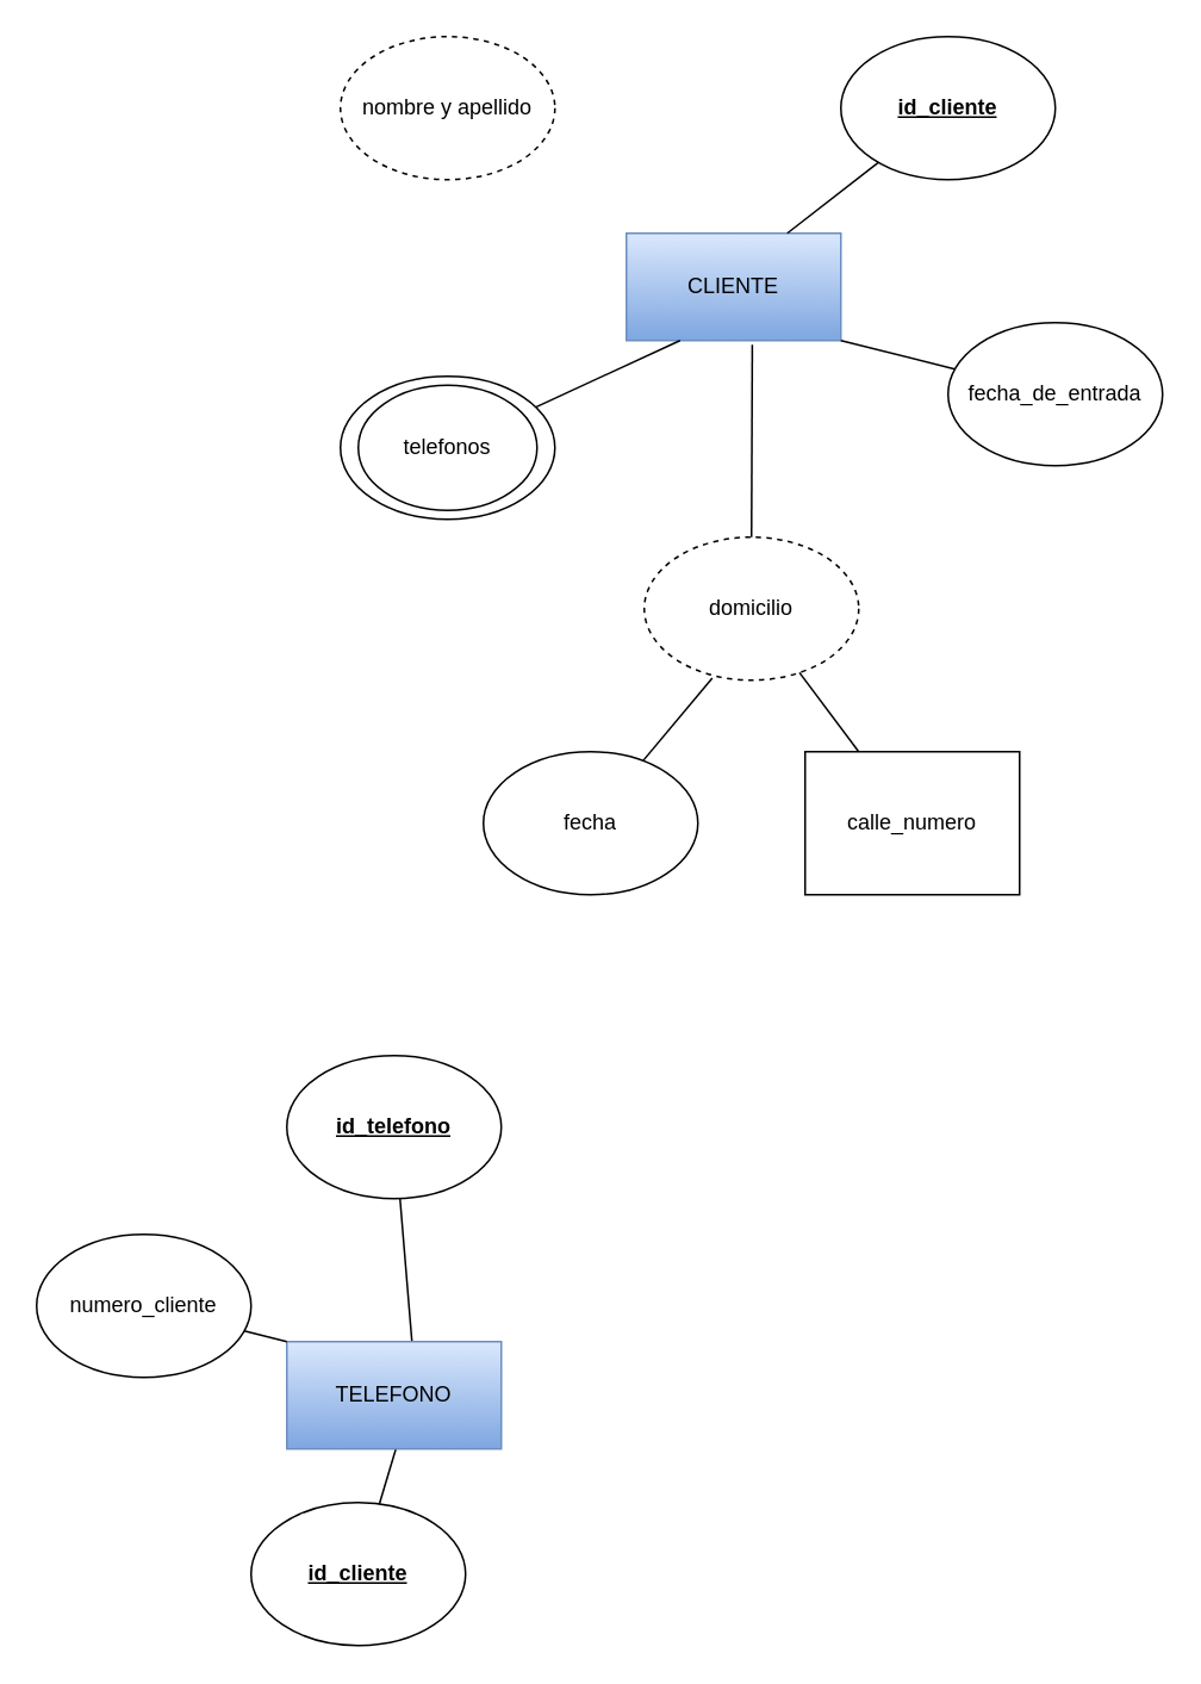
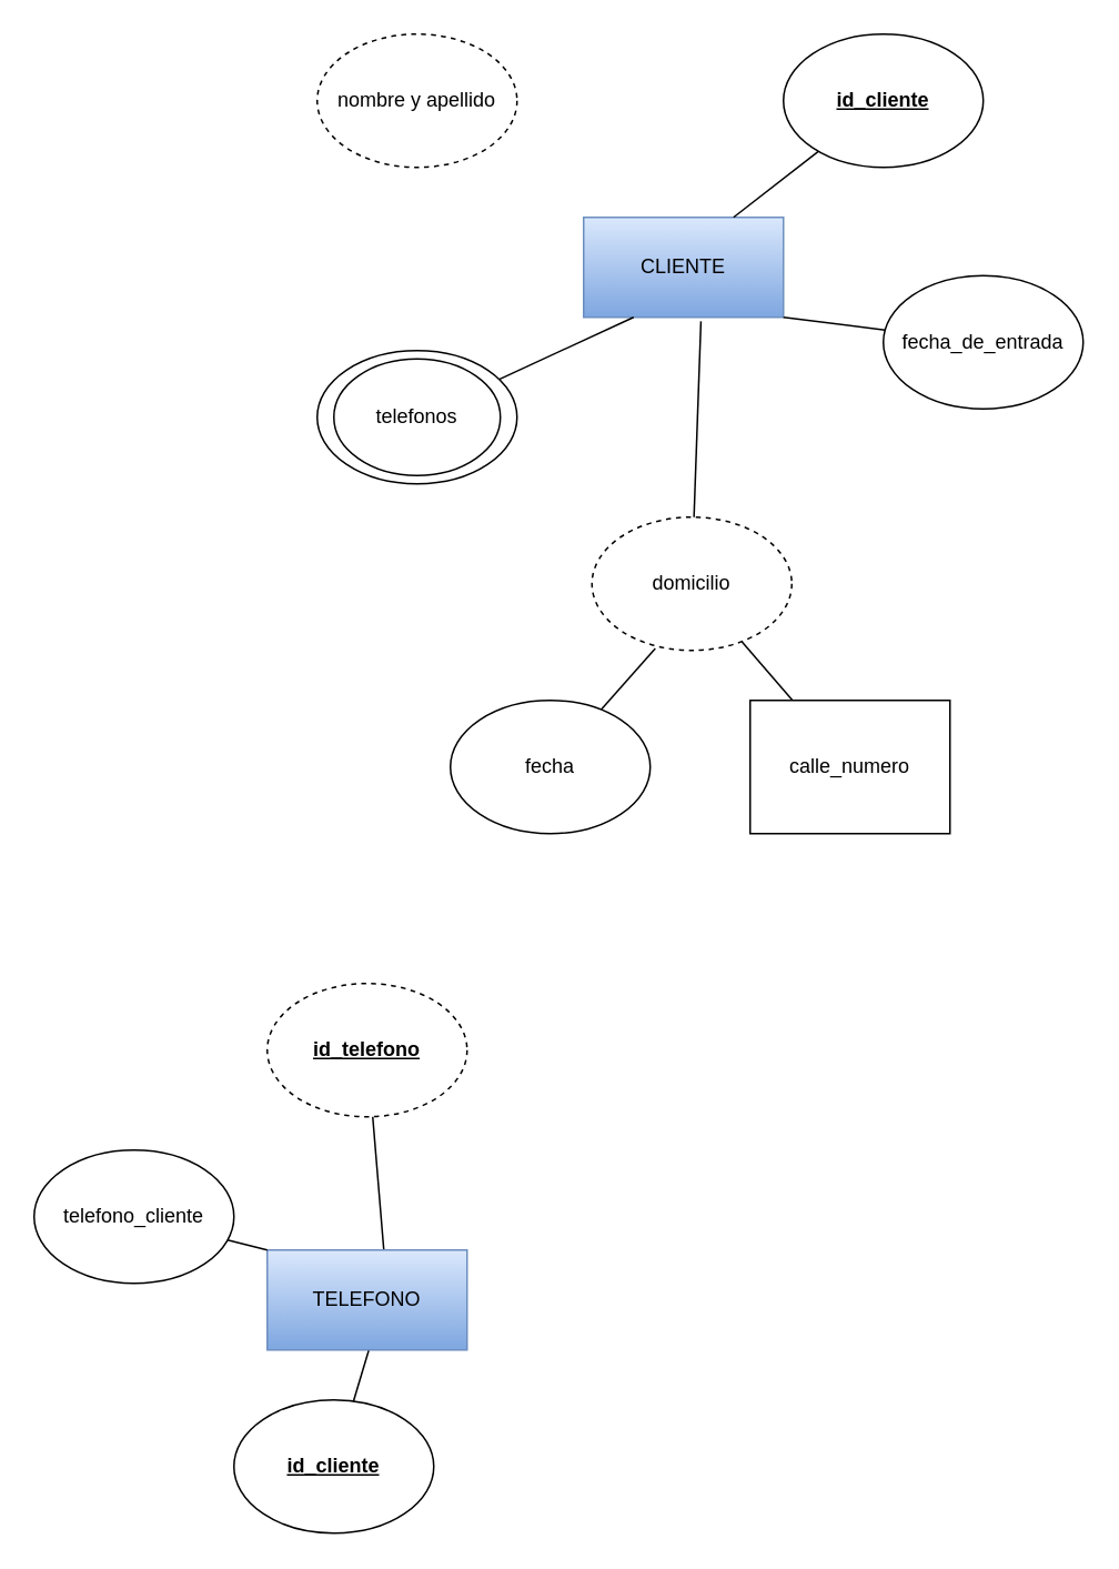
- <mxCell id="7" value="fecha_de_entrada" style="ellipse;whiteSpace=wrap;html=1;" parent="1" vertex="1"><mxGeometry x="530" y="180" width="120" height="80" as="geometry" /></mxCell>
+ <mxCell id="7" value="fecha_de_entrada" style="ellipse;whiteSpace=wrap;html=1;" parent="1" vertex="1"><mxGeometry x="530" y="165" width="120" height="80" as="geometry" /></mxCell>
- <mxCell id="12" value="domicilio" style="ellipse;whiteSpace=wrap;html=1;dashed=1;" parent="1" vertex="1"><mxGeometry x="360" y="300" width="120" height="80" as="geometry" /></mxCell>
+ <mxCell id="12" value="domicilio" style="ellipse;whiteSpace=wrap;html=1;dashed=1;" parent="1" vertex="1"><mxGeometry x="355" y="310" width="120" height="80" as="geometry" /></mxCell>
- <mxCell id="19" value="id_telefono" style="ellipse;whiteSpace=wrap;html=1;fontStyle=5" vertex="1" parent="1"><mxGeometry x="160" y="590" width="120" height="80" as="geometry" /></mxCell>
+ <mxCell id="19" value="id_telefono" style="ellipse;whiteSpace=wrap;html=1;fontStyle=5;dashed=1;" vertex="1" parent="1"><mxGeometry x="160" y="590" width="120" height="80" as="geometry" /></mxCell>
- <mxCell id="24" value="numero_cliente" style="ellipse;whiteSpace=wrap;html=1;" vertex="1" parent="1"><mxGeometry x="20" y="690" width="120" height="80" as="geometry" /></mxCell>
+ <mxCell id="24" value="telefono_cliente" style="ellipse;whiteSpace=wrap;html=1;" vertex="1" parent="1"><mxGeometry x="20" y="690" width="120" height="80" as="geometry" /></mxCell>
